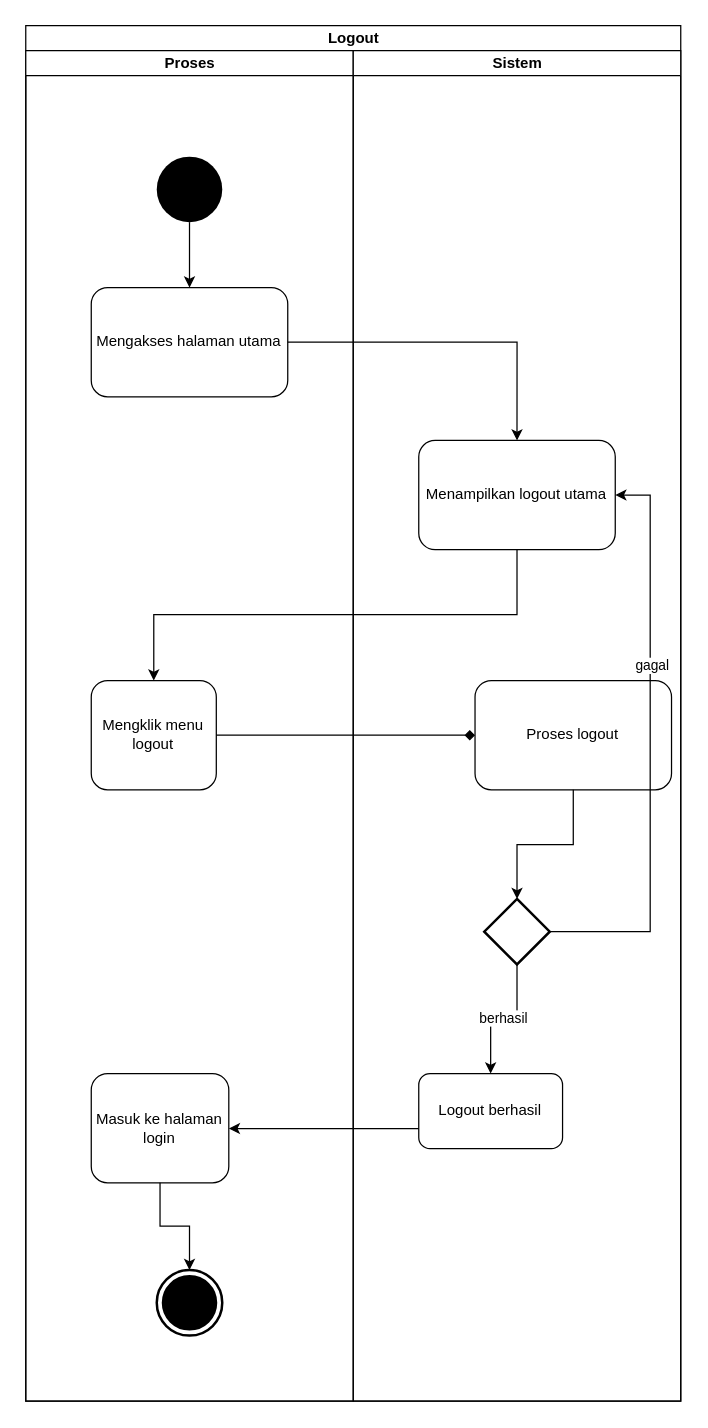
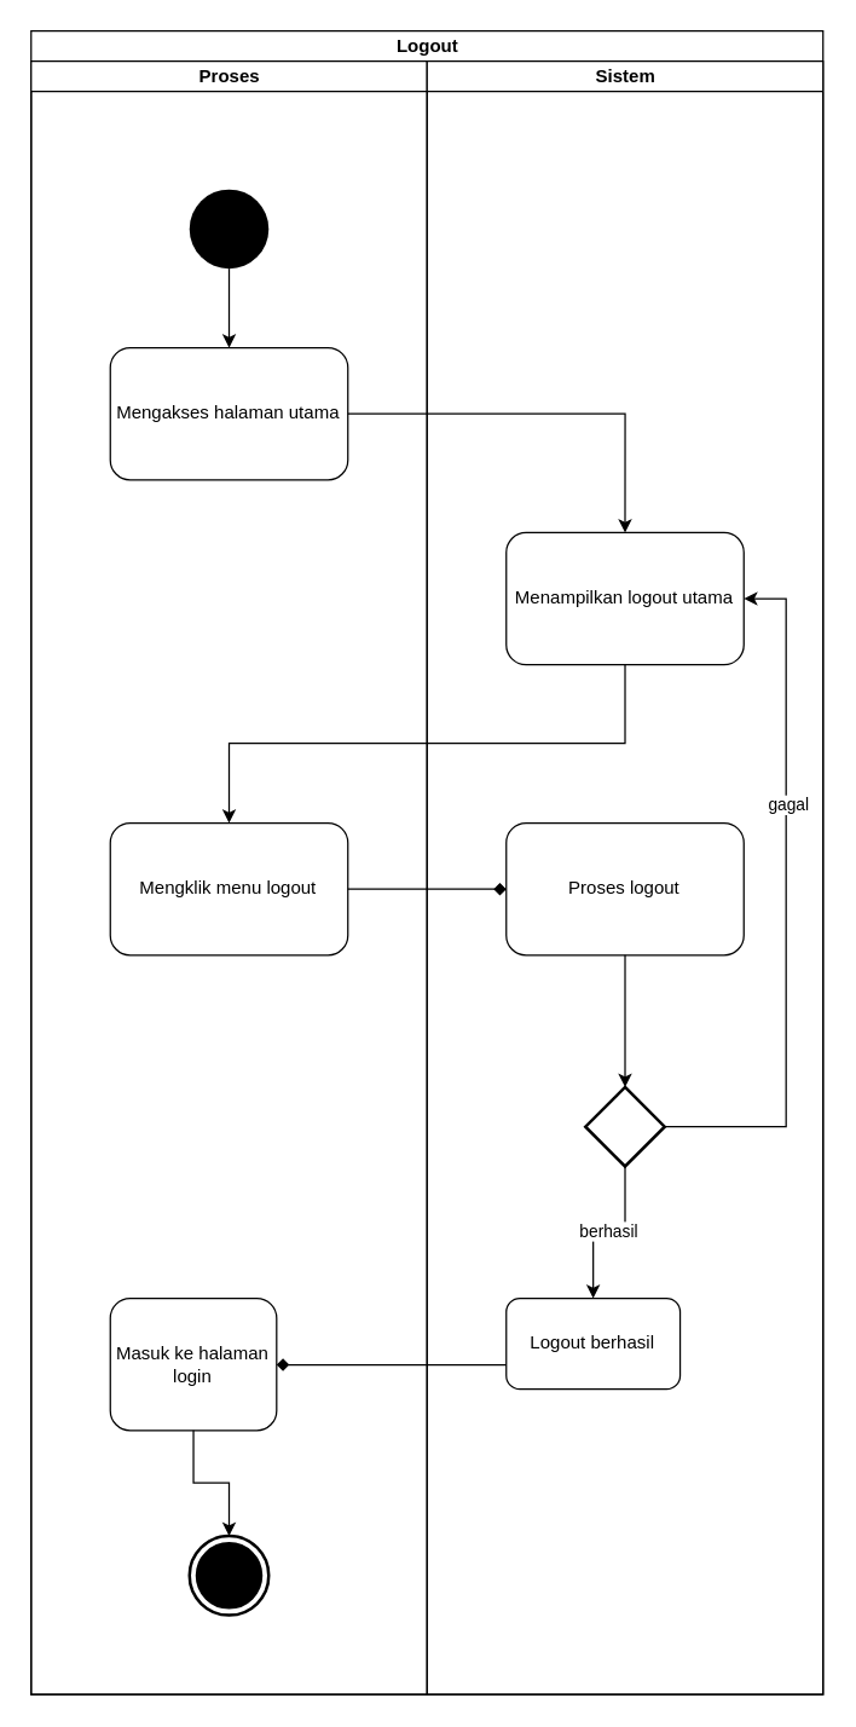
- <mxCell id="7" value="Mengklik menu logout" style="shape=rect;html=1;rounded=1;whiteSpace=wrap;align=center;container=0;" parent="2" vertex="1"><mxGeometry x="52.381" y="523.81" width="100" height="87.302" as="geometry" /></mxCell>
+ <mxCell id="7" value="Mengklik menu logout" style="shape=rect;html=1;rounded=1;whiteSpace=wrap;align=center;container=0;" parent="2" vertex="1"><mxGeometry x="52.381" y="523.81" width="157.143" height="87.302" as="geometry" /></mxCell>
- <mxCell id="13" value="Proses logout" style="shape=rect;html=1;rounded=1;whiteSpace=wrap;align=center;container=0;" parent="2" vertex="1"><mxGeometry x="359.286" y="523.81" width="157.143" height="87.302" as="geometry" /></mxCell>
+ <mxCell id="13" value="Proses logout" style="shape=rect;html=1;rounded=1;whiteSpace=wrap;align=center;container=0;" parent="2" vertex="1"><mxGeometry x="314.286" y="523.81" width="157.143" height="87.302" as="geometry" /></mxCell>
- <mxCell id="18" style="edgeStyle=elbowEdgeStyle;rounded=0;orthogonalLoop=1;jettySize=auto;elbow=vertical;html=1;entryX=1;entryY=0.5;entryDx=0;entryDy=0;shadow=0;align=left;" parent="2" source="17" target="8" edge="1"><mxGeometry as="geometry" /></mxCell>
+ <mxCell id="18" style="edgeStyle=elbowEdgeStyle;rounded=0;orthogonalLoop=1;jettySize=auto;elbow=vertical;html=1;entryX=1;entryY=0.5;entryDx=0;entryDy=0;shadow=0;align=left;endArrow=diamond;" parent="2" source="17" target="8" edge="1"><mxGeometry as="geometry" /></mxCell>
